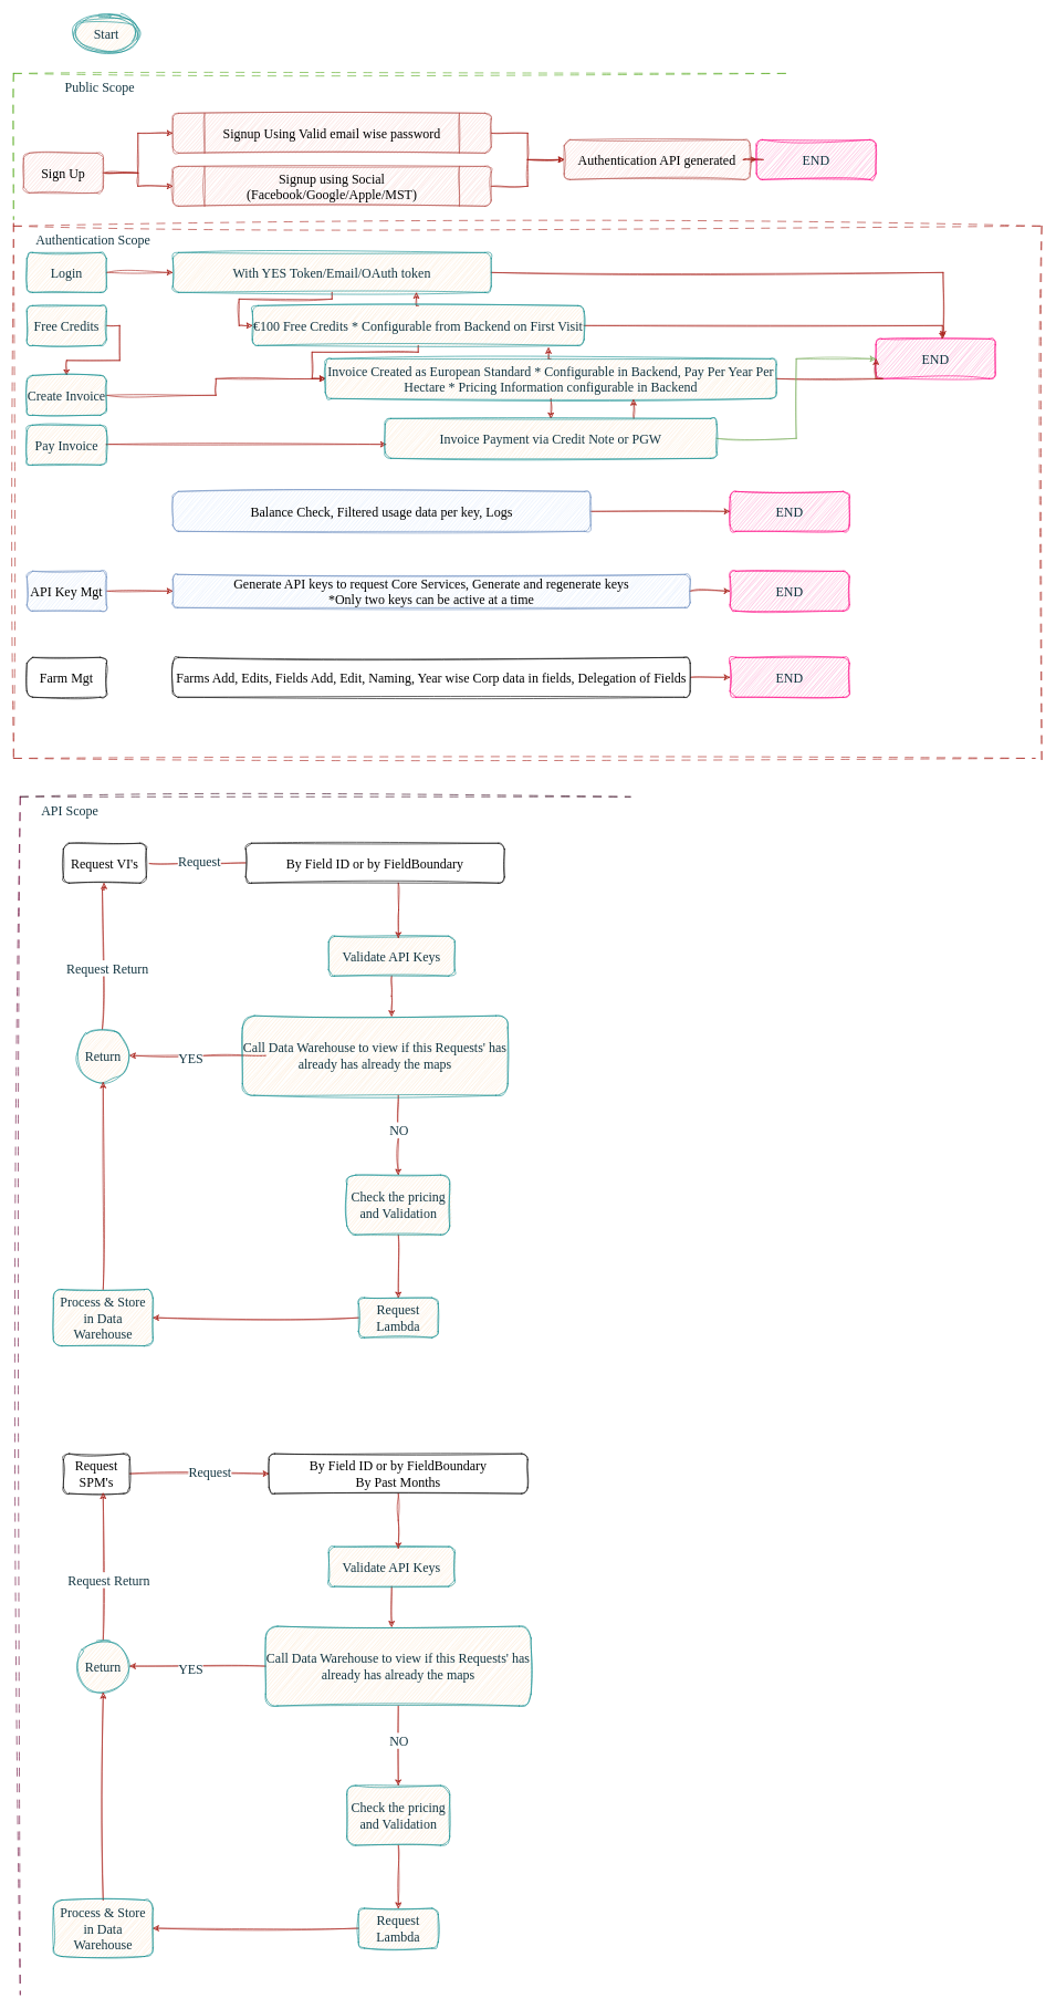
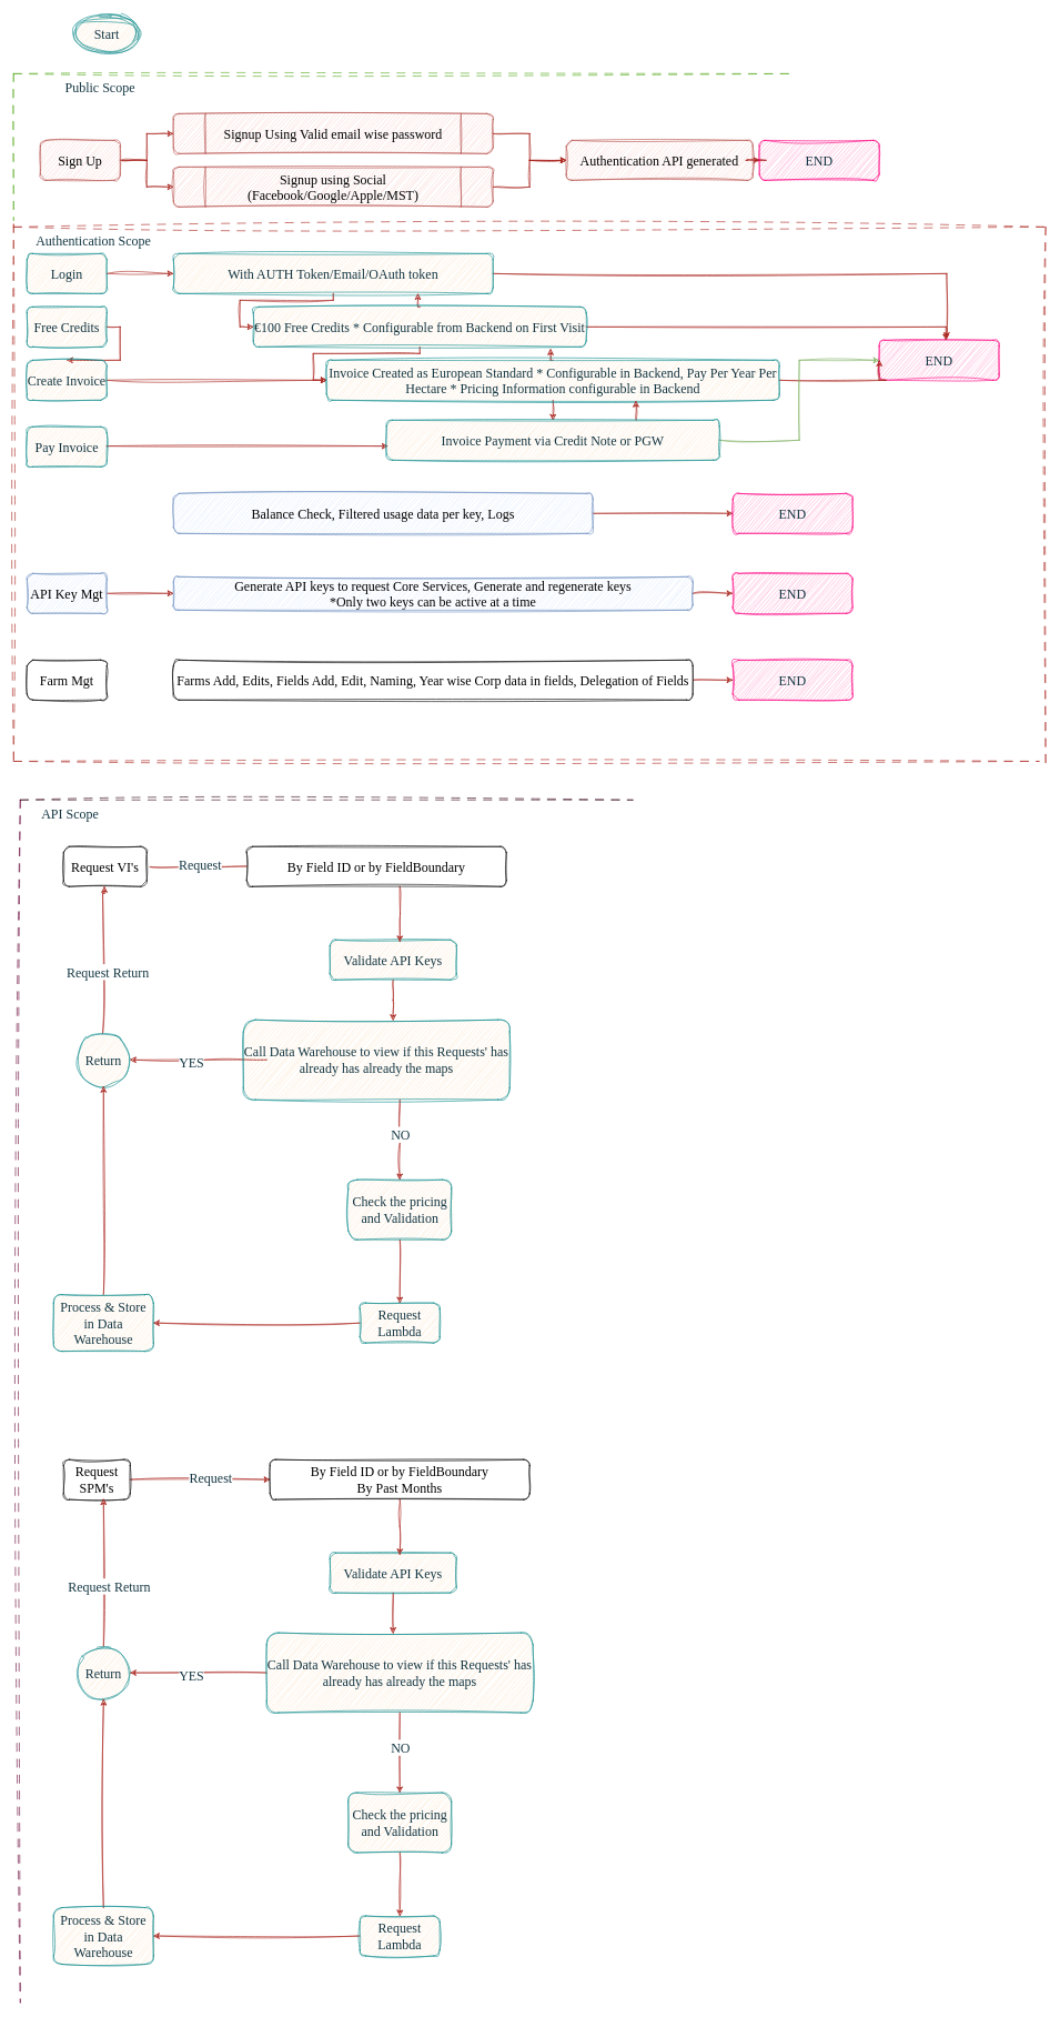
- <mxCell id="20" value="Sign Up" style="rounded=1;whiteSpace=wrap;html=1;hachureGap=4;fontFamily=Architects Daughter;fontSource=https%3A%2F%2Ffonts.googleapis.com%2Fcss%3Ffamily%3DArchitects%2BDaughter;fontSize=20;sketch=1;curveFitting=1;jiggle=2;fillColor=#f8cecc;strokeColor=#b85450;labelBackgroundColor=none;" vertex="1" parent="1"><mxGeometry x="35" y="230" width="120" height="60" as="geometry" /></mxCell>
+ <mxCell id="20" value="Sign Up" style="rounded=1;whiteSpace=wrap;html=1;hachureGap=4;fontFamily=Architects Daughter;fontSource=https%3A%2F%2Ffonts.googleapis.com%2Fcss%3Ffamily%3DArchitects%2BDaughter;fontSize=20;sketch=1;curveFitting=1;jiggle=2;fillColor=#f8cecc;strokeColor=#b85450;labelBackgroundColor=none;" vertex="1" parent="1"><mxGeometry x="60" y="210" width="120" height="60" as="geometry" /></mxCell>
- <mxCell id="34" value="With YES Token/Email/OAuth token" style="whiteSpace=wrap;html=1;fontSize=20;fontFamily=Architects Daughter;fillColor=#FAE5C7;strokeColor=#0F8B8D;fontColor=#143642;rounded=1;hachureGap=4;fontSource=https%3A%2F%2Ffonts.googleapis.com%2Fcss%3Ffamily%3DArchitects%2BDaughter;sketch=1;curveFitting=1;jiggle=2;labelBackgroundColor=none;" vertex="1" parent="1"><mxGeometry x="260" y="380" width="480" height="60" as="geometry" /></mxCell>
+ <mxCell id="34" value="With AUTH Token/Email/OAuth token" style="whiteSpace=wrap;html=1;fontSize=20;fontFamily=Architects Daughter;fillColor=#FAE5C7;strokeColor=#0F8B8D;fontColor=#143642;rounded=1;hachureGap=4;fontSource=https%3A%2F%2Ffonts.googleapis.com%2Fcss%3Ffamily%3DArchitects%2BDaughter;sketch=1;curveFitting=1;jiggle=2;labelBackgroundColor=none;" vertex="1" parent="1"><mxGeometry x="260" y="380" width="480" height="60" as="geometry" /></mxCell>
- <mxCell id="7" value="Create Invoice" style="rounded=1;whiteSpace=wrap;html=1;hachureGap=4;fontFamily=Architects Daughter;fontSource=https%3A%2F%2Ffonts.googleapis.com%2Fcss%3Ffamily%3DArchitects%2BDaughter;fontSize=20;sketch=1;curveFitting=1;jiggle=2;labelBackgroundColor=none;fillColor=#FAE5C7;strokeColor=#0F8B8D;fontColor=#143642;" vertex="1" parent="1"><mxGeometry x="40" y="565" width="120" height="60" as="geometry" /></mxCell>
+ <mxCell id="7" value="Create Invoice" style="rounded=1;whiteSpace=wrap;html=1;hachureGap=4;fontFamily=Architects Daughter;fontSource=https%3A%2F%2Ffonts.googleapis.com%2Fcss%3Ffamily%3DArchitects%2BDaughter;fontSize=20;sketch=1;curveFitting=1;jiggle=2;labelBackgroundColor=none;fillColor=#FAE5C7;strokeColor=#0F8B8D;fontColor=#143642;" vertex="1" parent="1"><mxGeometry x="40" y="540" width="120" height="60" as="geometry" /></mxCell>
